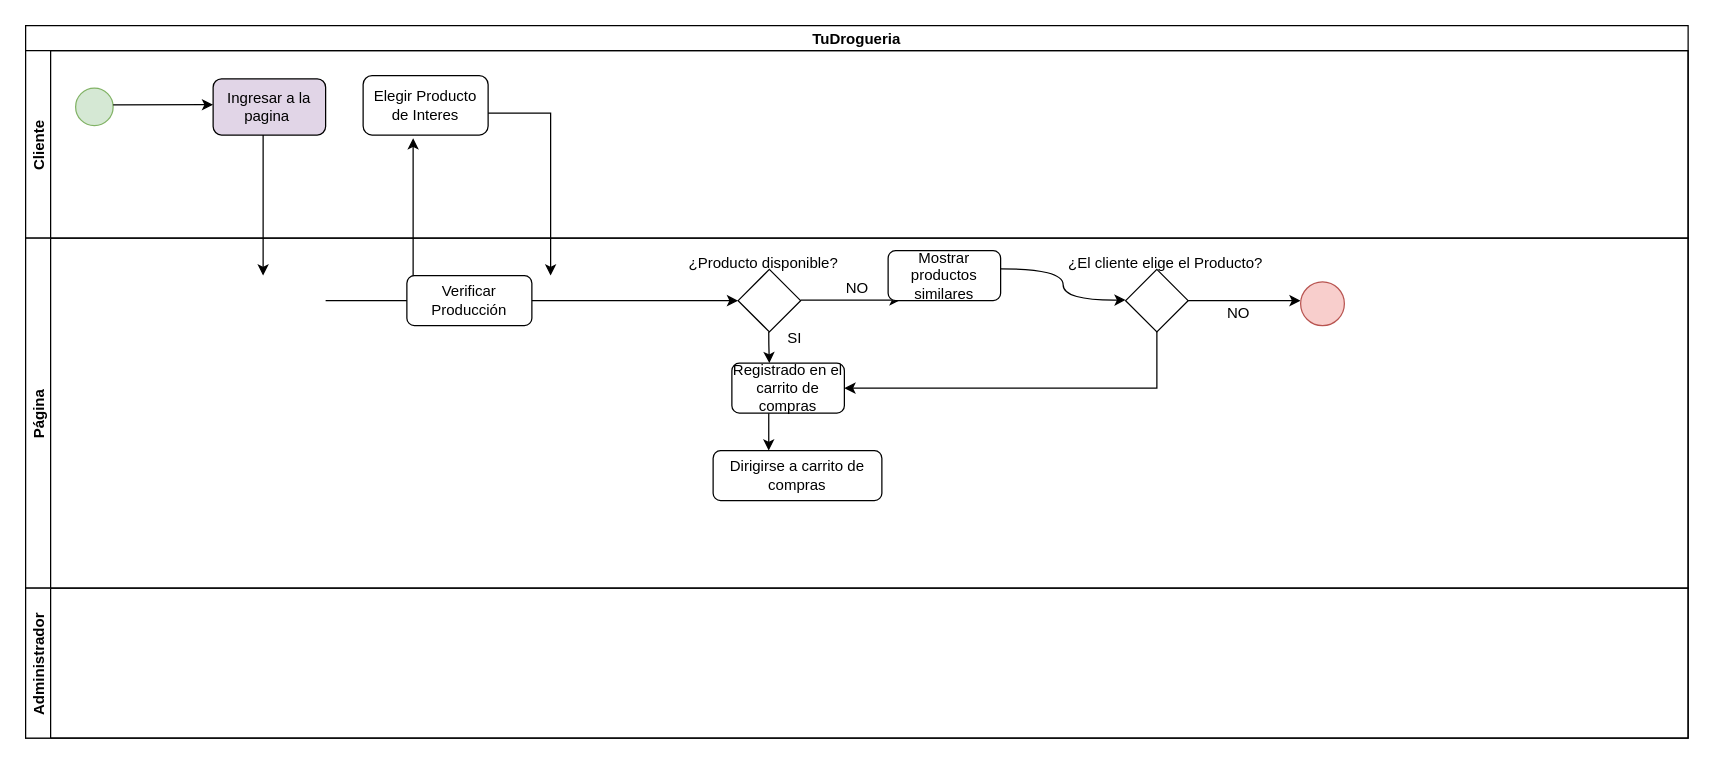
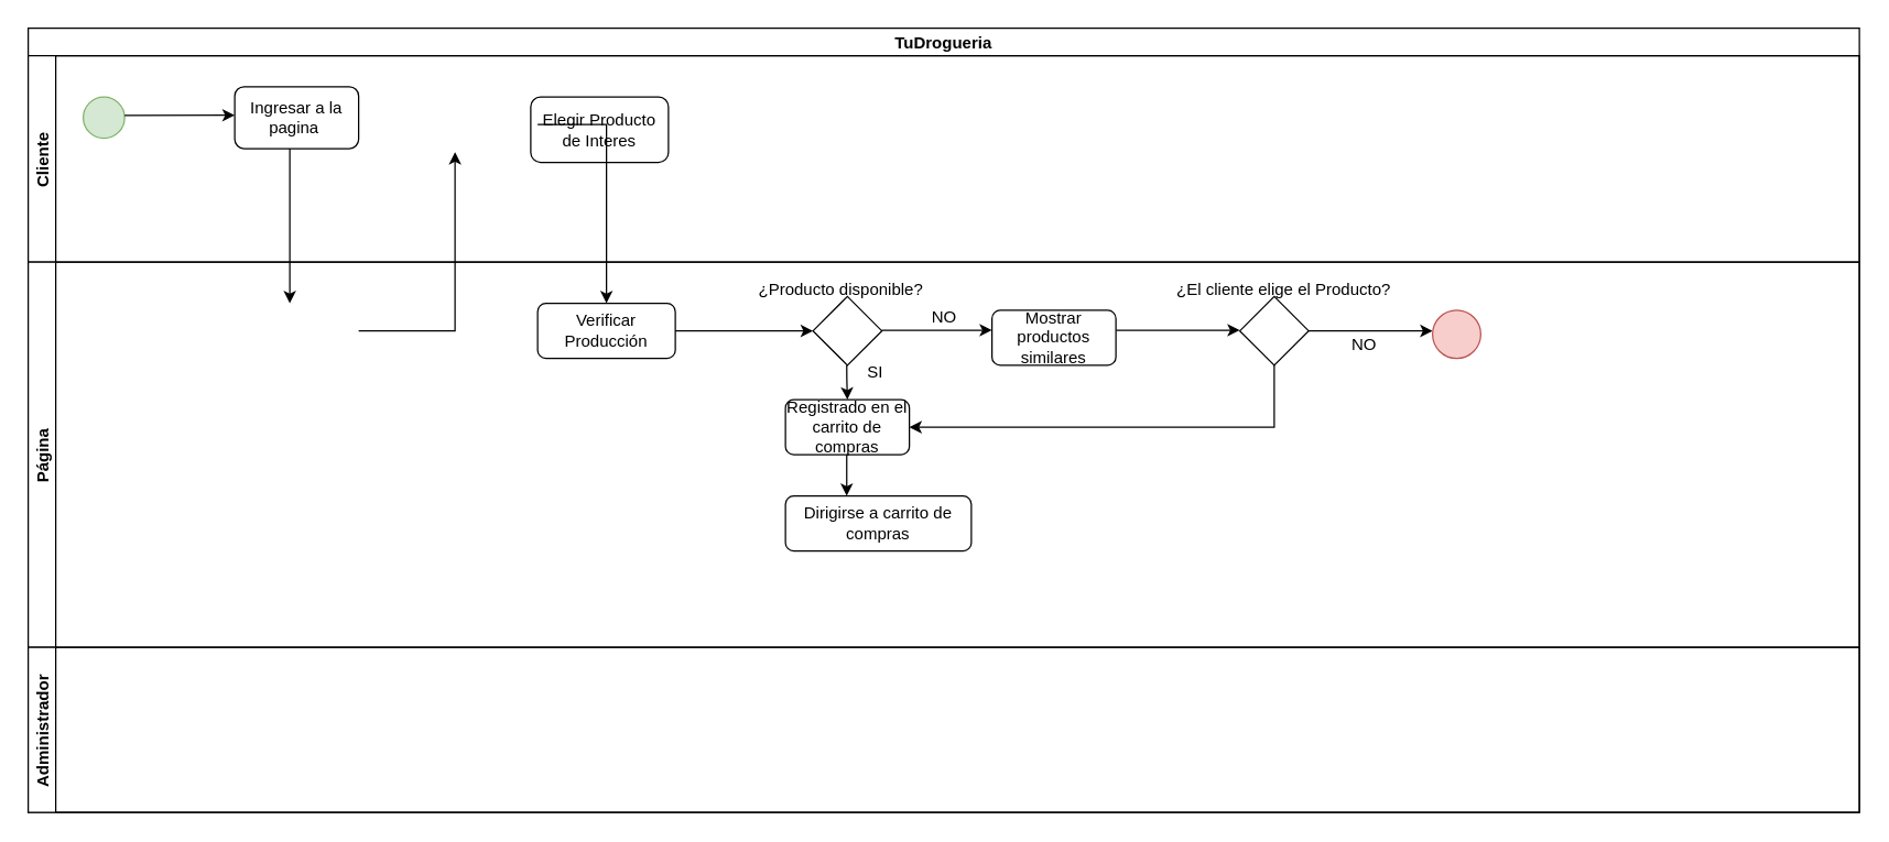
- <mxCell id="7" value="Elegir Producto de Interes" style="rounded=1;whiteSpace=wrap;html=1;" vertex="1" parent="3"><mxGeometry x="270" y="20" width="100" height="47.5" as="geometry" /></mxCell>
+ <mxCell id="7" value="Elegir Producto de Interes" style="rounded=1;whiteSpace=wrap;html=1;" vertex="1" parent="3"><mxGeometry x="365" y="30" width="100" height="47.5" as="geometry" /></mxCell>
- <mxCell id="5" value="Ingresar a la pagina&amp;nbsp;" style="rounded=1;whiteSpace=wrap;html=1;fillColor=#e1d5e7;" vertex="1" parent="3"><mxGeometry x="150" y="22.5" width="90" height="45" as="geometry" /></mxCell>
+ <mxCell id="5" value="Ingresar a la pagina&amp;nbsp;" style="rounded=1;whiteSpace=wrap;html=1;" vertex="1" parent="3"><mxGeometry x="150" y="22.5" width="90" height="45" as="geometry" /></mxCell>
- <mxCell id="21" value="Mostrar productos similares" style="rounded=1;whiteSpace=wrap;html=1;" vertex="1" parent="10"><mxGeometry x="690" y="10" width="90" height="40" as="geometry" /></mxCell>
+ <mxCell id="21" value="Mostrar productos similares" style="rounded=1;whiteSpace=wrap;html=1;" vertex="1" parent="10"><mxGeometry x="700" y="35" width="90" height="40" as="geometry" /></mxCell>
- <mxCell id="12" value="Verificar Producción" style="rounded=1;whiteSpace=wrap;html=1;" vertex="1" parent="10"><mxGeometry x="305" y="30" width="100" height="40" as="geometry" /></mxCell>
+ <mxCell id="12" value="Verificar Producción" style="rounded=1;whiteSpace=wrap;html=1;" vertex="1" parent="10"><mxGeometry x="370" y="30" width="100" height="40" as="geometry" /></mxCell>
- <mxCell id="25" value="&lt;span&gt;Registrado en el carrito de compras&lt;/span&gt;" style="rounded=1;whiteSpace=wrap;html=1;" vertex="1" parent="10"><mxGeometry x="565" y="100" width="90" height="40" as="geometry" /></mxCell>
+ <mxCell id="25" value="&lt;span&gt;Registrado en el carrito de compras&lt;/span&gt;" style="rounded=1;whiteSpace=wrap;html=1;" vertex="1" parent="10"><mxGeometry x="550" y="100" width="90" height="40" as="geometry" /></mxCell>
